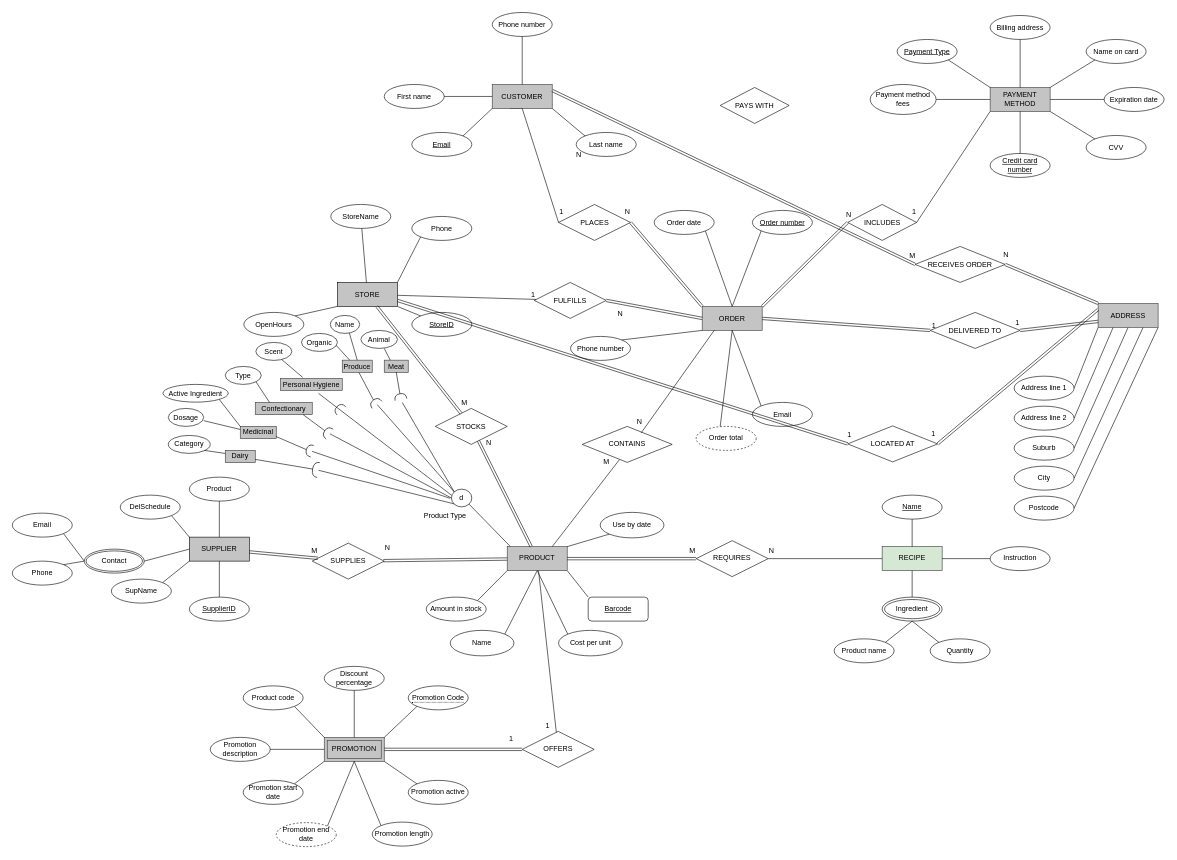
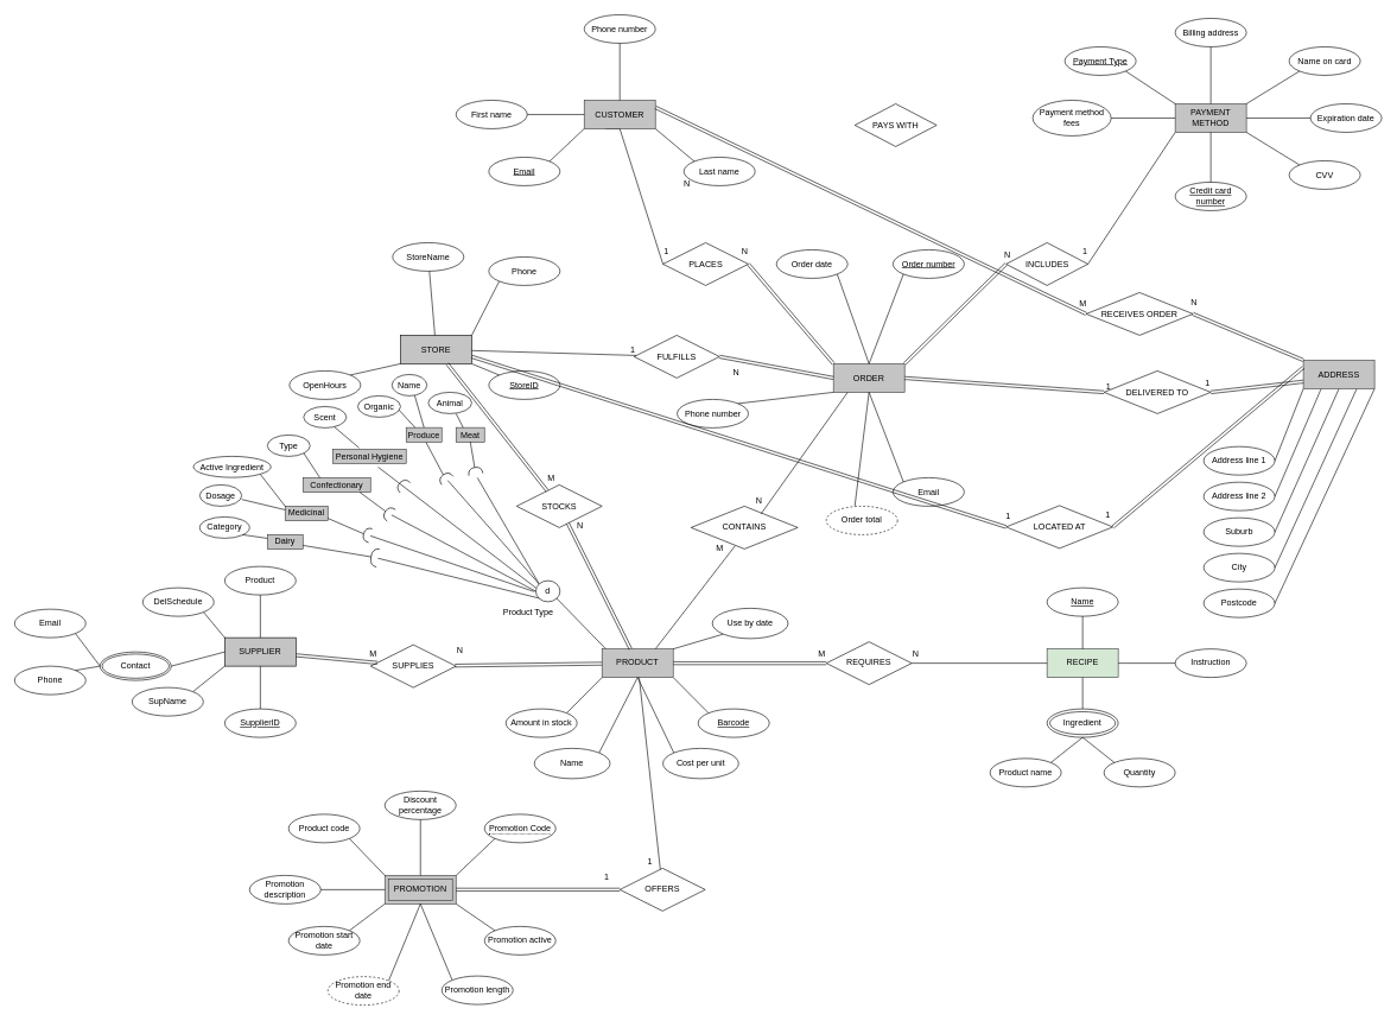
- <mxCell id="104" value="&lt;u&gt;Barcode&lt;/u&gt;" style="whiteSpace=wrap;html=1;align=center;rounded=1;" parent="1" vertex="1"><mxGeometry x="980" y="994.57" width="100" height="40" as="geometry" /></mxCell>
+ <mxCell id="104" value="&lt;u&gt;Barcode&lt;/u&gt;" style="ellipse;whiteSpace=wrap;html=1;align=center;" parent="1" vertex="1"><mxGeometry x="980" y="994.57" width="100" height="40" as="geometry" /></mxCell>
